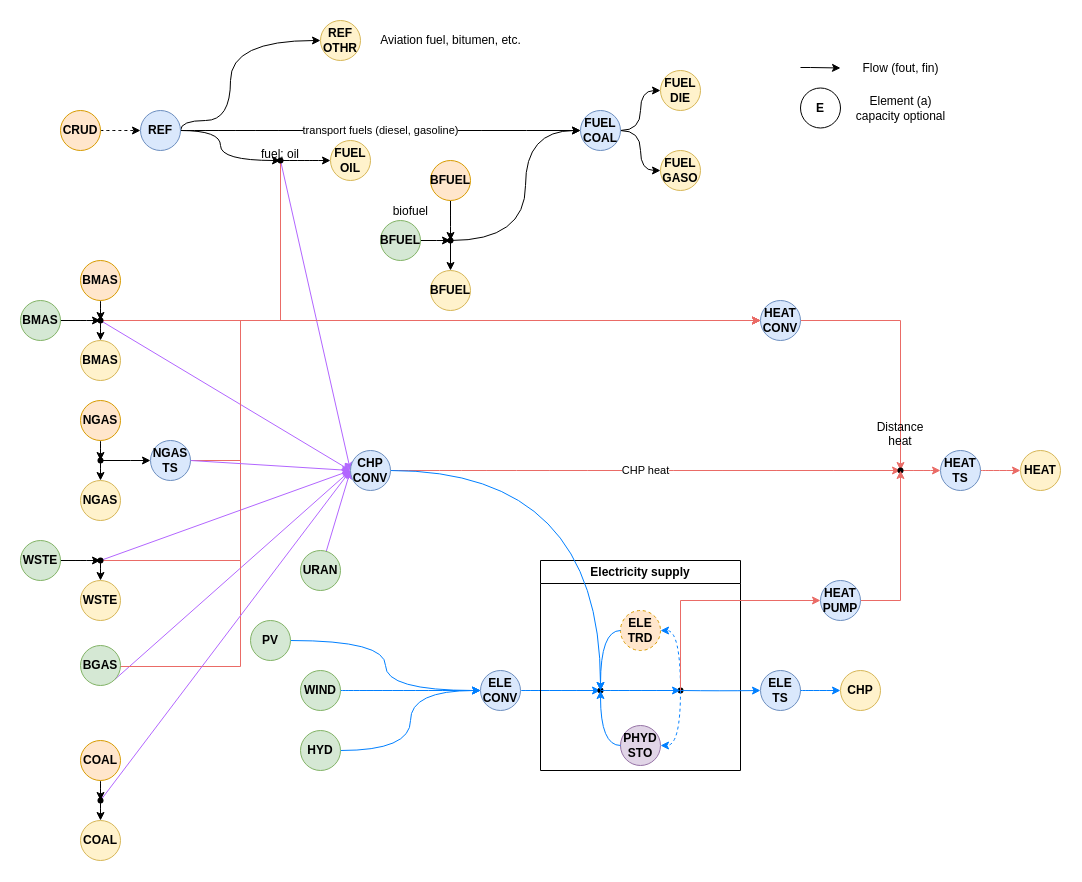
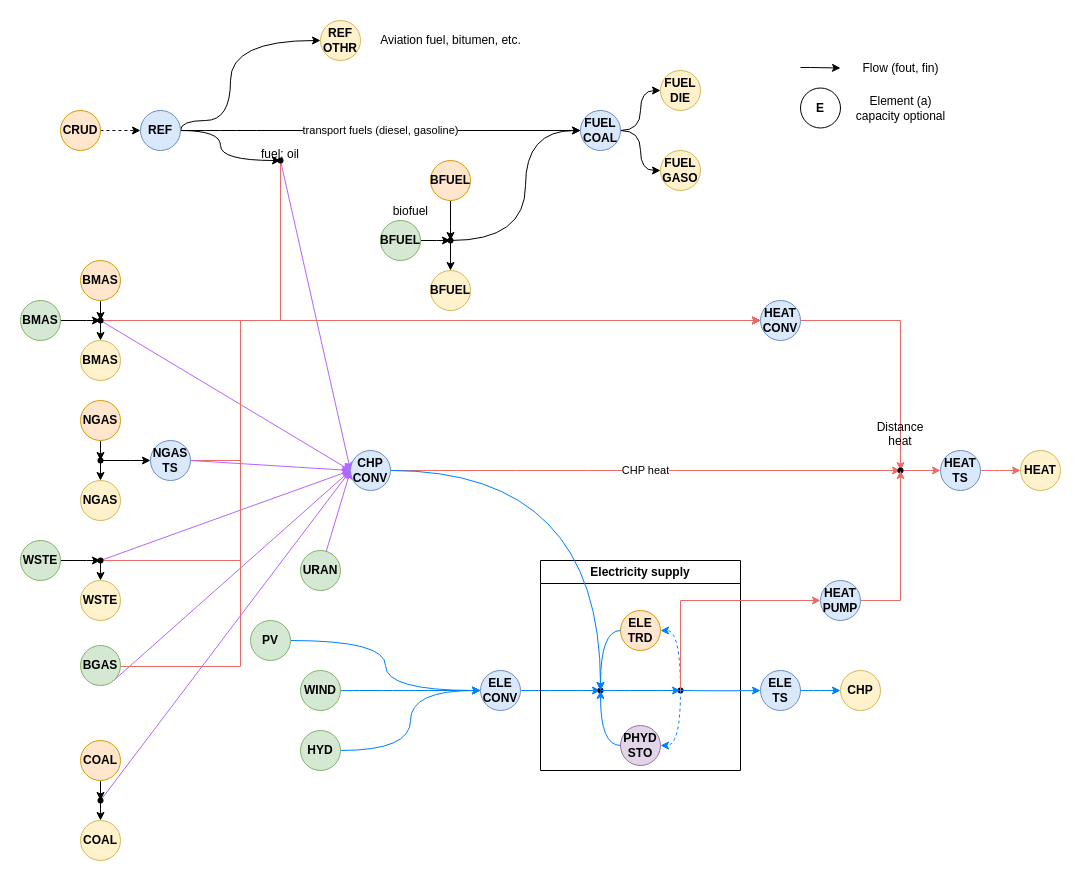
- <mxCell id="71" value="transport fuels (diesel, gasoline)" style="edgeStyle=orthogonalEdgeStyle;rounded=0;orthogonalLoop=1;jettySize=auto;html=1;exitX=1;exitY=0.5;exitDx=0;exitDy=0;entryX=0;entryY=0.5;entryDx=0;entryDy=0;strokeColor=#000000;curved=1;" parent="1" source="72" target="96" edge="1"><mxGeometry relative="1" as="geometry" /></mxCell>
+ <mxCell id="71" value="transport fuels (diesel, gasoline)" style="edgeStyle=orthogonalEdgeStyle;rounded=0;orthogonalLoop=1;jettySize=auto;html=1;exitX=1;exitY=0.5;exitDx=0;exitDy=0;entryX=0;entryY=0.5;entryDx=0;entryDy=0;strokeColor=#000000;curved=1;endArrow=open;" parent="1" source="72" target="96" edge="1"><mxGeometry relative="1" as="geometry" /></mxCell>
- <mxCell id="66" value="" style="edgeStyle=orthogonalEdgeStyle;curved=1;rounded=0;orthogonalLoop=1;jettySize=auto;html=1;strokeColor=#000000;" parent="1" source="73" target="67" edge="1"><mxGeometry relative="1" as="geometry" /></mxCell>
- <mxCell id="67" value="FUEL&lt;br&gt;OIL" style="ellipse;whiteSpace=wrap;html=1;aspect=fixed;fontStyle=1;fillColor=#fff2cc;strokeColor=#d6b656;" parent="1" vertex="1"><mxGeometry x="330" y="140" width="40" height="40" as="geometry" /></mxCell>
- <mxCell id="28" value="ELE&lt;br&gt;TRD" style="ellipse;whiteSpace=wrap;html=1;aspect=fixed;fontStyle=1;fillColor=#ffe6cc;strokeColor=#d79b00;dashed=1;" parent="24" vertex="1"><mxGeometry x="80" y="50" width="40" height="40" as="geometry" /></mxCell>
+ <mxCell id="28" value="ELE&lt;br&gt;TRD" style="ellipse;whiteSpace=wrap;html=1;aspect=fixed;fontStyle=1;fillColor=#ffe6cc;strokeColor=#d79b00;" parent="24" vertex="1"><mxGeometry x="80" y="50" width="40" height="40" as="geometry" /></mxCell>
